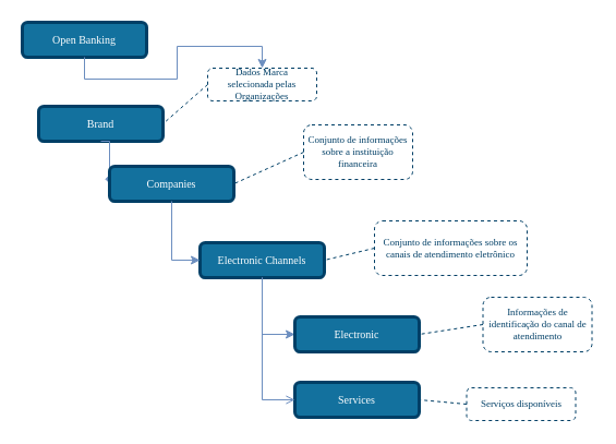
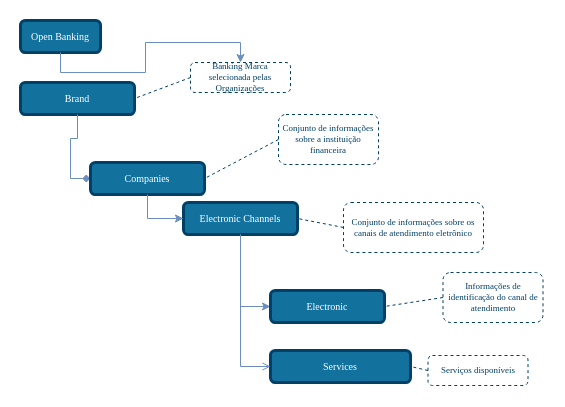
- <mxCell id="2" value="Open Banking" style="rounded=1;whiteSpace=wrap;html=1;comic=0;shadow=0;backgroundOutline=0;snapToPoint=0;fixDash=0;strokeWidth=3;fontFamily=Verdana;fontStyle=0;labelBackgroundColor=none;labelBorderColor=none;fontSize=10;fillColor=#13719E;strokeColor=#003F66;fontColor=#ffffff;" parent="1" vertex="1"><mxGeometry x="20" y="20" width="114" height="32" as="geometry" /></mxCell>
+ <mxCell id="2" value="Open Banking" style="rounded=1;whiteSpace=wrap;html=1;comic=0;shadow=0;backgroundOutline=0;snapToPoint=0;fixDash=0;strokeWidth=3;fontFamily=Verdana;fontStyle=0;labelBackgroundColor=none;labelBorderColor=none;fontSize=10;fillColor=#13719E;strokeColor=#003F66;fontColor=#ffffff;" parent="1" vertex="1"><mxGeometry x="20" y="20" width="80" height="32" as="geometry" /></mxCell>
- <mxCell id="7" value="Dados Marca selecionada pelas Organizações" style="rounded=1;whiteSpace=wrap;html=1;shadow=0;comic=0;strokeColor=#003F66;strokeWidth=1;fillColor=#ffffff;gradientColor=#ffffff;fontFamily=Verdana;fontSize=9;fontColor=#003F66;dashed=1;spacingLeft=5;spacing=0;spacingRight=5;spacingBottom=5;spacingTop=5;align=center;verticalAlign=middle;" parent="1" vertex="1"><mxGeometry x="190" y="62" width="100" height="30" as="geometry" /></mxCell>
+ <mxCell id="7" value="Banking Marca selecionada pelas Organizações" style="rounded=1;whiteSpace=wrap;html=1;shadow=0;comic=0;strokeColor=#003F66;strokeWidth=1;fillColor=#ffffff;gradientColor=#ffffff;fontFamily=Verdana;fontSize=9;fontColor=#003F66;dashed=1;spacingLeft=5;spacing=0;spacingRight=5;spacingBottom=5;spacingTop=5;align=center;verticalAlign=middle;" parent="1" vertex="1"><mxGeometry x="190" y="62" width="100" height="30" as="geometry" /></mxCell>
- <mxCell id="6" value="Brand" style="rounded=1;whiteSpace=wrap;html=1;comic=0;shadow=0;backgroundOutline=0;snapToPoint=0;fixDash=0;strokeWidth=3;fontFamily=Verdana;fontStyle=0;labelBackgroundColor=none;labelBorderColor=none;fontSize=10;fillColor=#13719E;strokeColor=#003F66;fontColor=#ffffff;" parent="1" vertex="1"><mxGeometry x="35" y="97" width="114" height="32" as="geometry" /></mxCell>
+ <mxCell id="6" value="Brand" style="rounded=1;whiteSpace=wrap;html=1;comic=0;shadow=0;backgroundOutline=0;snapToPoint=0;fixDash=0;strokeWidth=3;fontFamily=Verdana;fontStyle=0;labelBackgroundColor=none;labelBorderColor=none;fontSize=10;fillColor=#13719E;strokeColor=#003F66;fontColor=#ffffff;" parent="1" vertex="1"><mxGeometry x="20" y="82" width="114" height="32" as="geometry" /></mxCell>
- <mxCell id="12" value="Companies" style="rounded=1;whiteSpace=wrap;html=1;comic=0;shadow=0;backgroundOutline=0;snapToPoint=0;fixDash=0;strokeWidth=3;fontFamily=Verdana;fontStyle=0;labelBackgroundColor=none;labelBorderColor=none;fontSize=10;fillColor=#13719E;strokeColor=#003F66;fontColor=#ffffff;" parent="1" vertex="1"><mxGeometry x="100" y="152" width="114" height="32" as="geometry" /></mxCell>
+ <mxCell id="12" value="Companies" style="rounded=1;whiteSpace=wrap;html=1;comic=0;shadow=0;backgroundOutline=0;snapToPoint=0;fixDash=0;strokeWidth=3;fontFamily=Verdana;fontStyle=0;labelBackgroundColor=none;labelBorderColor=none;fontSize=10;fillColor=#13719E;strokeColor=#003F66;fontColor=#ffffff;" parent="1" vertex="1"><mxGeometry x="90" y="162" width="114" height="32" as="geometry" /></mxCell>
- <mxCell id="3" value="Electronic Channels" style="rounded=1;whiteSpace=wrap;html=1;comic=0;shadow=0;backgroundOutline=0;snapToPoint=0;fixDash=0;strokeWidth=3;fontFamily=Verdana;fontStyle=0;labelBackgroundColor=none;labelBorderColor=none;fontSize=10;fillColor=#13719E;strokeColor=#003F66;fontColor=#ffffff;" parent="1" vertex="1"><mxGeometry x="183" y="222" width="114" height="32" as="geometry" /></mxCell>
+ <mxCell id="3" value="Electronic Channels" style="rounded=1;whiteSpace=wrap;html=1;comic=0;shadow=0;backgroundOutline=0;snapToPoint=0;fixDash=0;strokeWidth=3;fontFamily=Verdana;fontStyle=0;labelBackgroundColor=none;labelBorderColor=none;fontSize=10;fillColor=#13719E;strokeColor=#003F66;fontColor=#ffffff;" parent="1" vertex="1"><mxGeometry x="183" y="202" width="114" height="32" as="geometry" /></mxCell>
- <mxCell id="15" value="Services" style="rounded=1;whiteSpace=wrap;html=1;comic=0;shadow=0;backgroundOutline=0;snapToPoint=0;fixDash=0;strokeWidth=3;fontFamily=Verdana;fontStyle=0;labelBackgroundColor=none;labelBorderColor=none;fontSize=10;fillColor=#13719E;strokeColor=#003F66;fontColor=#ffffff;" parent="1" vertex="1"><mxGeometry x="270" y="350" width="114" height="32" as="geometry" /></mxCell>
+ <mxCell id="15" value="Services" style="rounded=1;whiteSpace=wrap;html=1;comic=0;shadow=0;backgroundOutline=0;snapToPoint=0;fixDash=0;strokeWidth=3;fontFamily=Verdana;fontStyle=0;labelBackgroundColor=none;labelBorderColor=none;fontSize=10;fillColor=#13719E;strokeColor=#003F66;fontColor=#ffffff;" parent="1" vertex="1"><mxGeometry x="270" y="350" width="140" height="32" as="geometry" /></mxCell>
